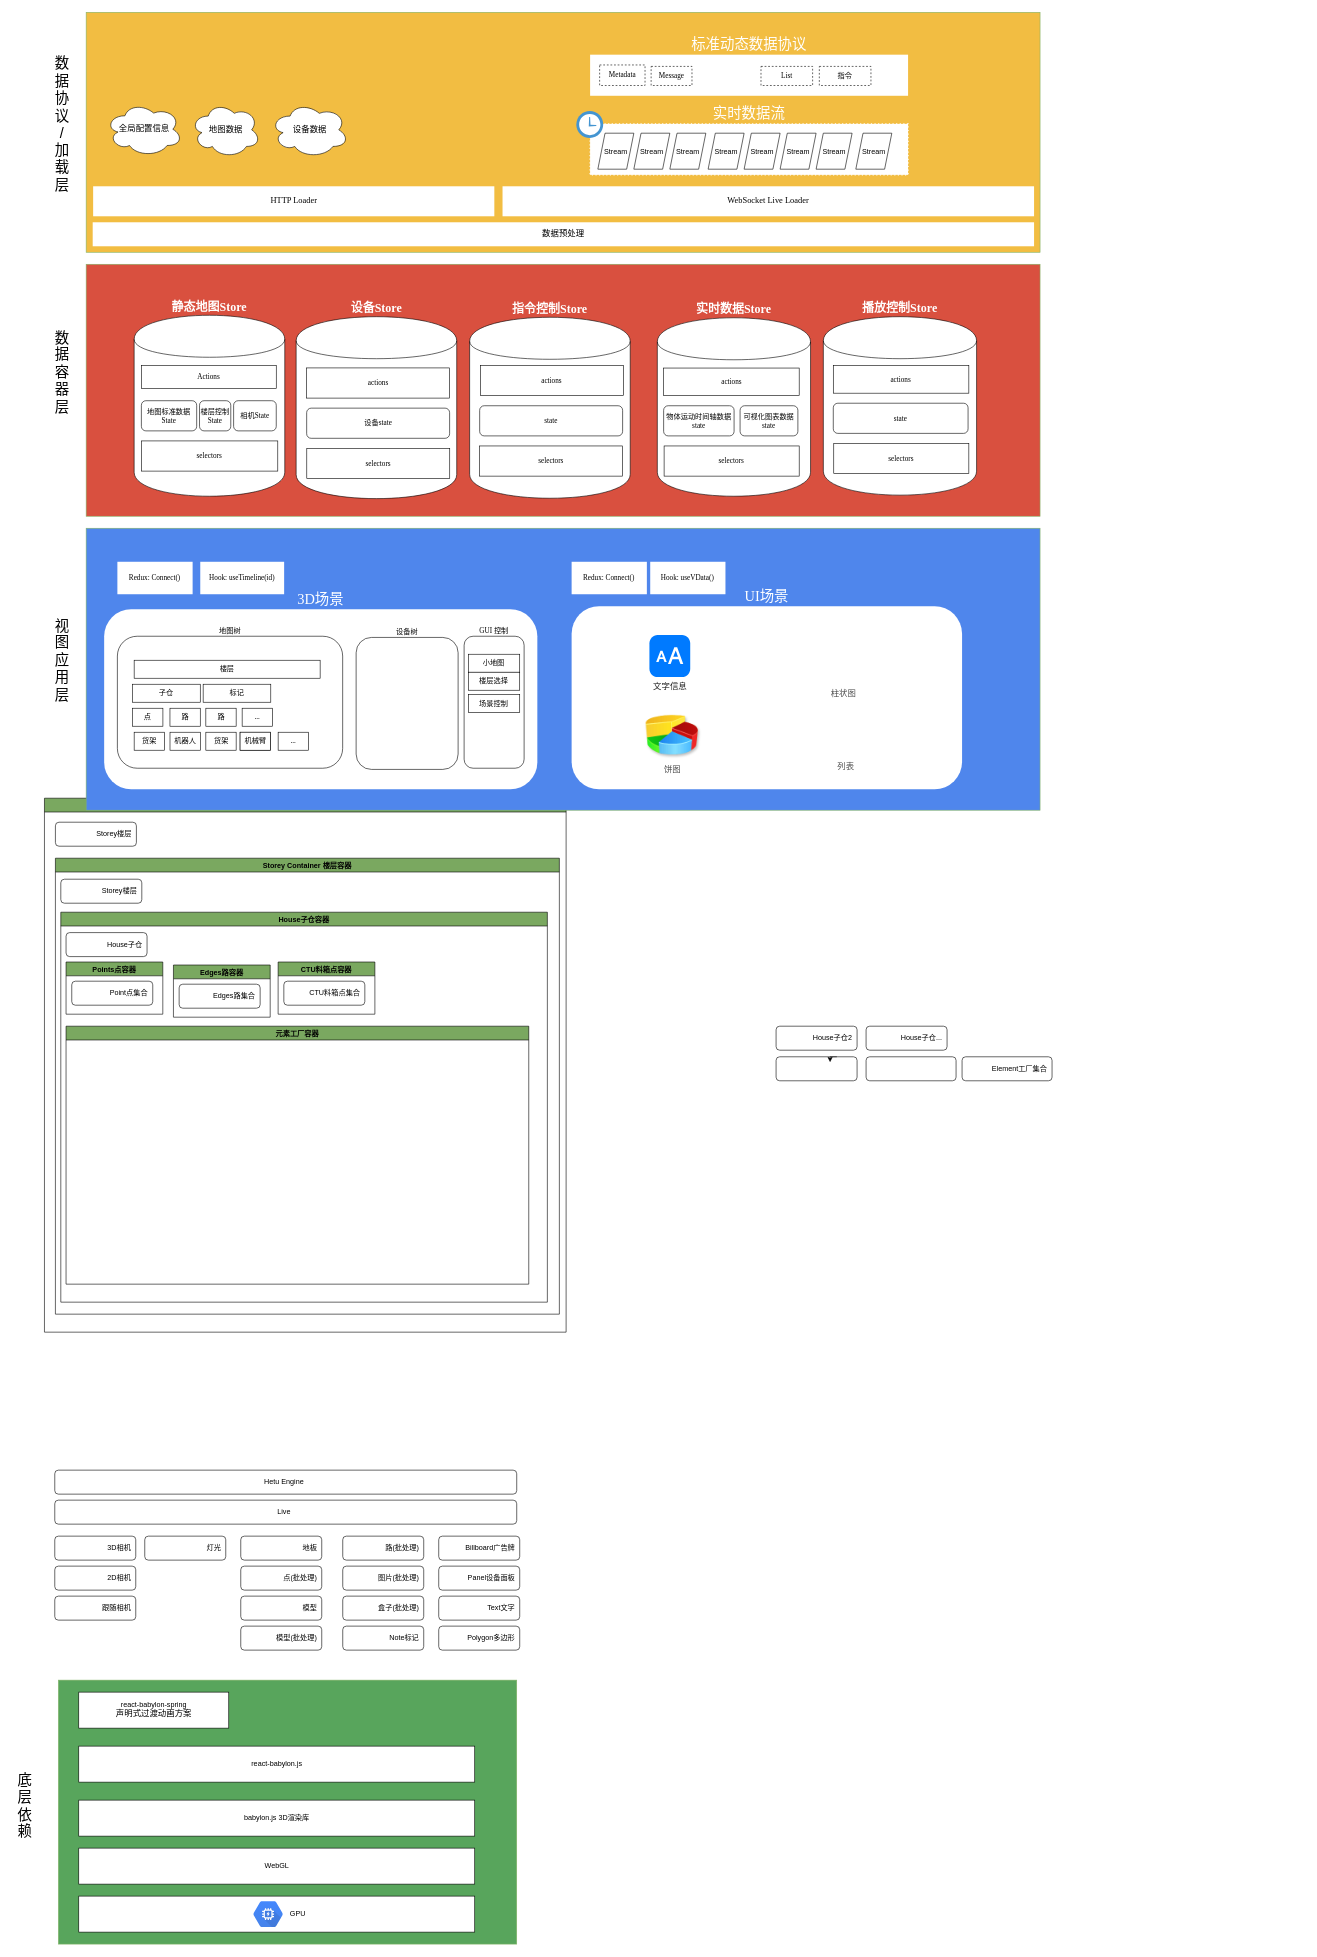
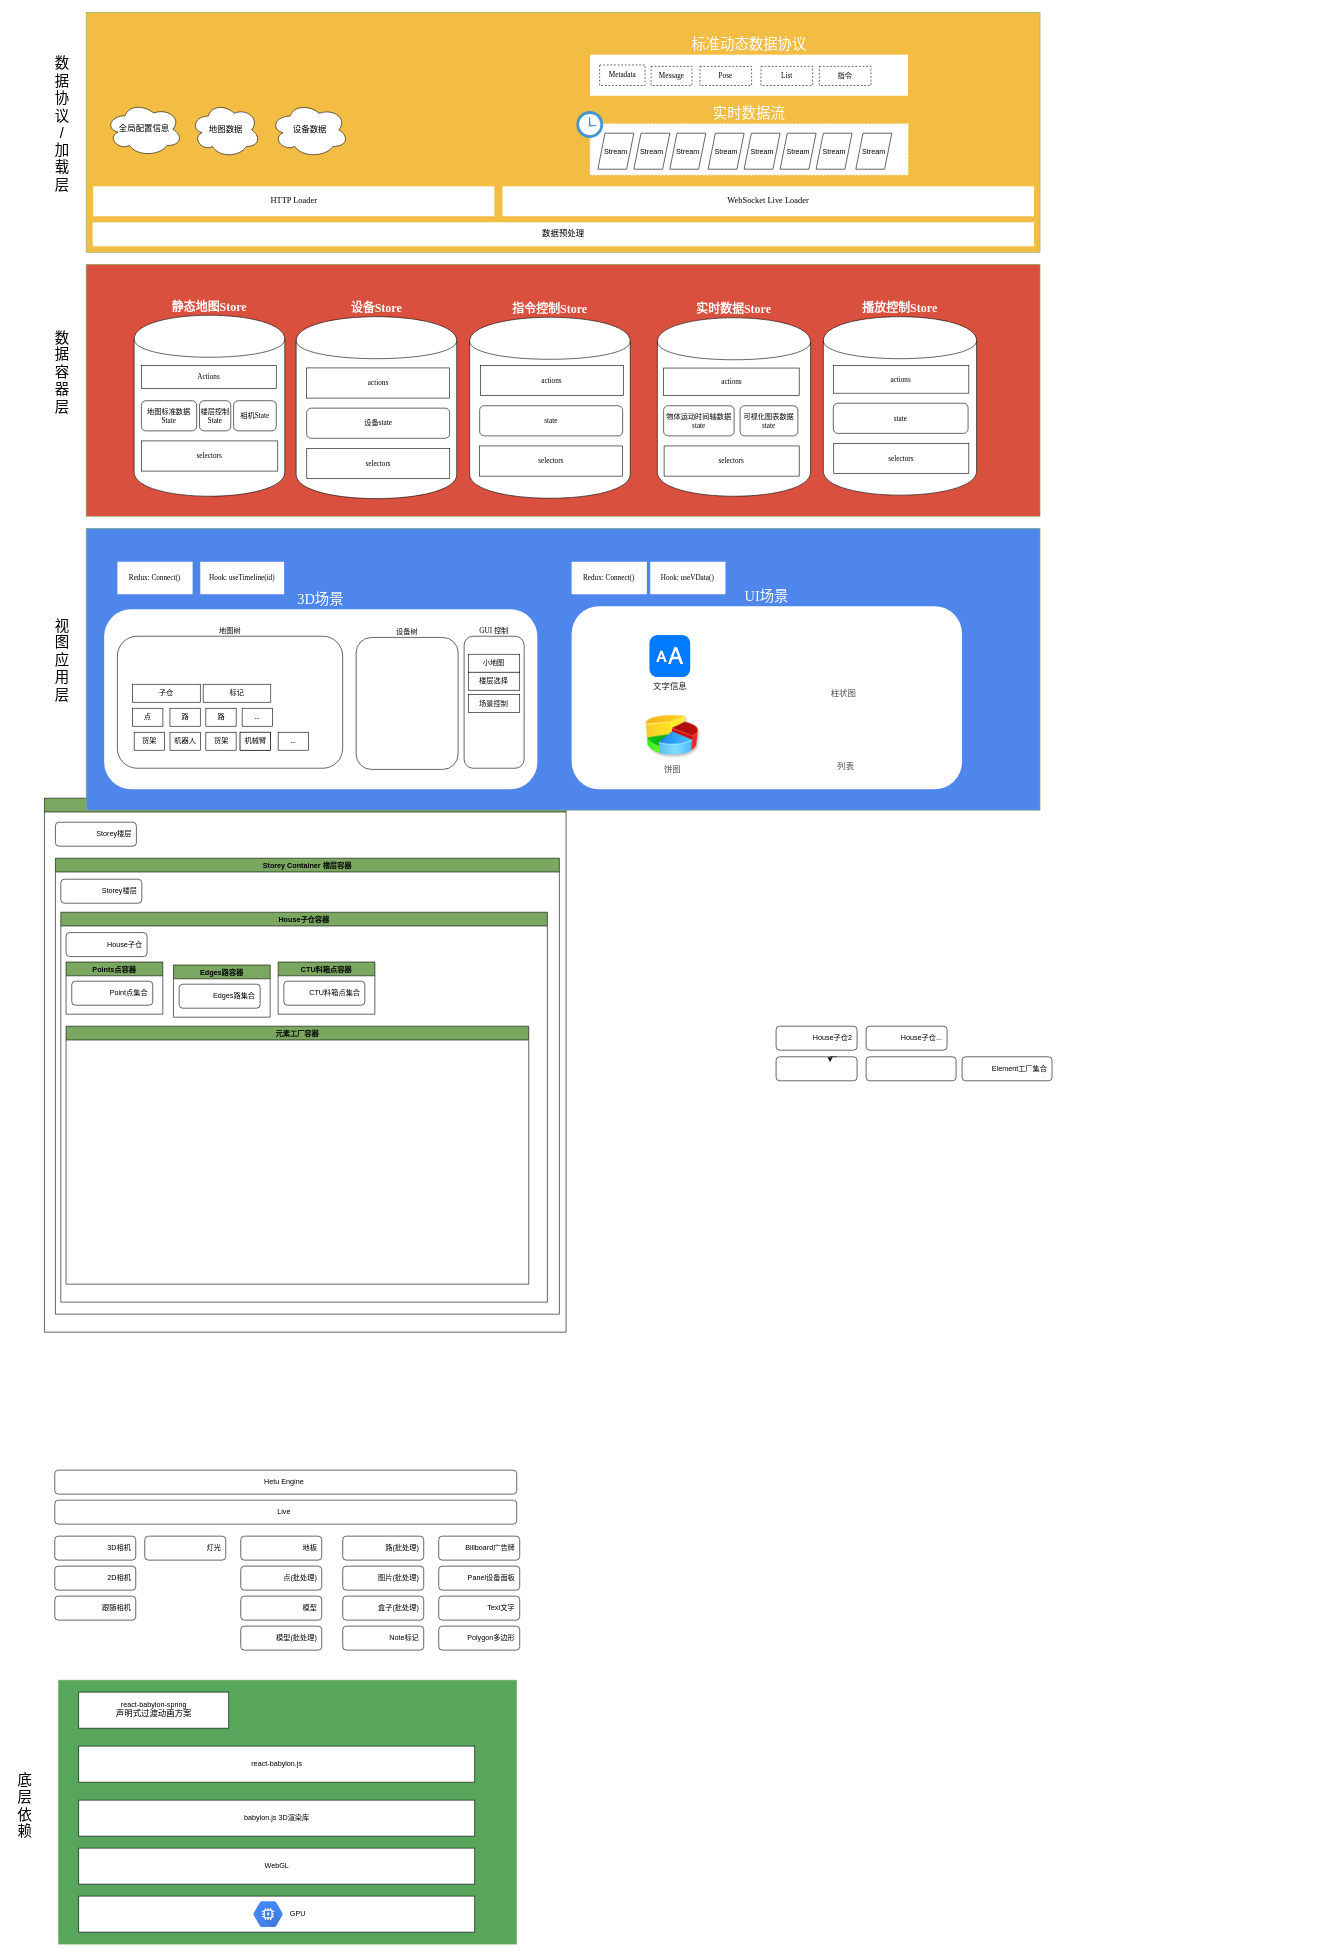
+ <mxCell id="56" value="Pose" style="rounded=0;whiteSpace=wrap;html=1;dashed=1;fillColor=#ffffff;fontSize=12;labelPosition=center;verticalLabelPosition=middle;align=center;verticalAlign=middle;fontFamily=Verdana;" parent="1" vertex="1"><mxGeometry x="1166.104" y="110.214" width="86.062" height="31.809" as="geometry" /></mxCell>
- <mxCell id="7" value="楼层" style="rounded=0;whiteSpace=wrap;html=1;fontSize=12;fontFamily=Verdana;" parent="1" vertex="1"><mxGeometry x="223" y="1100" width="310" height="30" as="geometry" /></mxCell>
